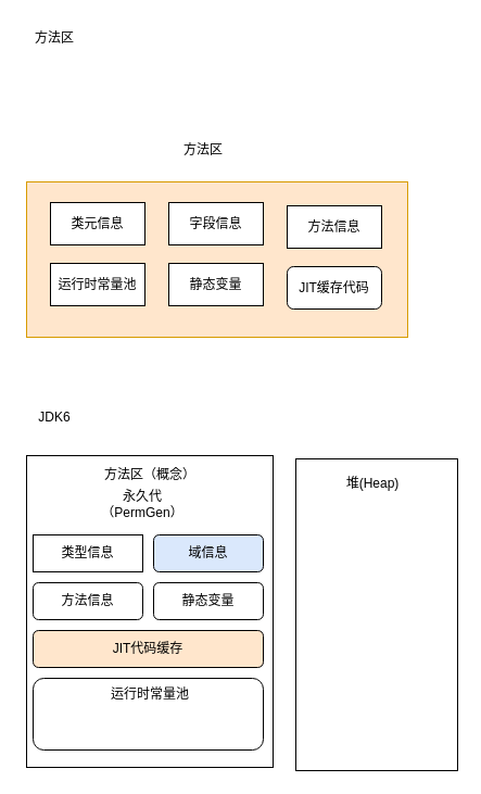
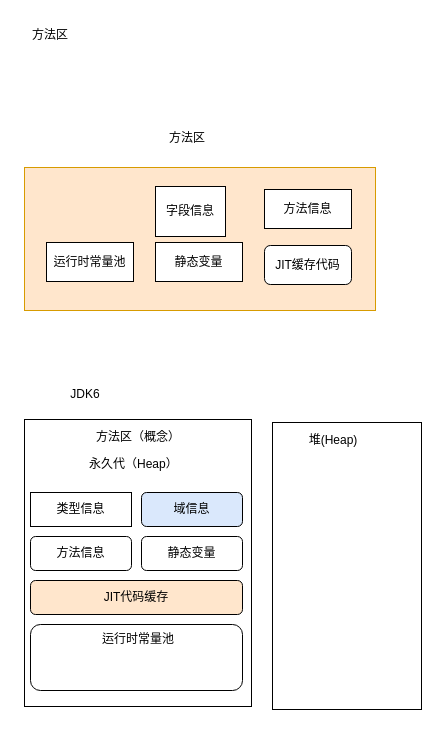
- <mxCell id="5" value="类元信息" style="rounded=0;whiteSpace=wrap;html=1;" vertex="1" parent="1"><mxGeometry x="46" y="186" width="87" height="39" as="geometry" /></mxCell>
- <mxCell id="6" value="字段信息" style="rounded=0;whiteSpace=wrap;html=1;" vertex="1" parent="1"><mxGeometry x="155" y="186" width="87" height="39" as="geometry" /></mxCell>
+ <mxCell id="6" value="字段信息" style="rounded=0;whiteSpace=wrap;html=1;" vertex="1" parent="1"><mxGeometry x="155" y="186" width="70" height="50" as="geometry" /></mxCell>
- <mxCell id="11" value="JDK6" style="text;html=1;align=center;verticalAlign=middle;whiteSpace=wrap;rounded=0;" vertex="1" parent="1"><mxGeometry x="20" y="369" width="60" height="30" as="geometry" /></mxCell>
+ <mxCell id="11" value="JDK6" style="text;html=1;align=center;verticalAlign=middle;whiteSpace=wrap;rounded=0;" vertex="1" parent="1"><mxGeometry x="55" y="379" width="60" height="30" as="geometry" /></mxCell>
- <mxCell id="14" value="堆(Heap)" style="text;html=1;align=center;verticalAlign=middle;whiteSpace=wrap;rounded=0;" vertex="1" parent="1"><mxGeometry x="313" y="430" width="60" height="30" as="geometry" /></mxCell>
+ <mxCell id="14" value="堆(Heap)" style="text;html=1;align=center;verticalAlign=middle;whiteSpace=wrap;rounded=0;" vertex="1" parent="1"><mxGeometry x="303" y="425" width="60" height="30" as="geometry" /></mxCell>
- <mxCell id="16" value="永久代（PermGen）" style="text;html=1;align=center;verticalAlign=middle;whiteSpace=wrap;rounded=0;" vertex="1" parent="1"><mxGeometry x="88" y="449" width="85.5" height="30" as="geometry" /></mxCell>
+ <mxCell id="16" value="永久代（Heap）" style="text;html=1;align=center;verticalAlign=middle;whiteSpace=wrap;rounded=0;" vertex="1" parent="1"><mxGeometry x="88" y="449" width="85.5" height="30" as="geometry" /></mxCell>
